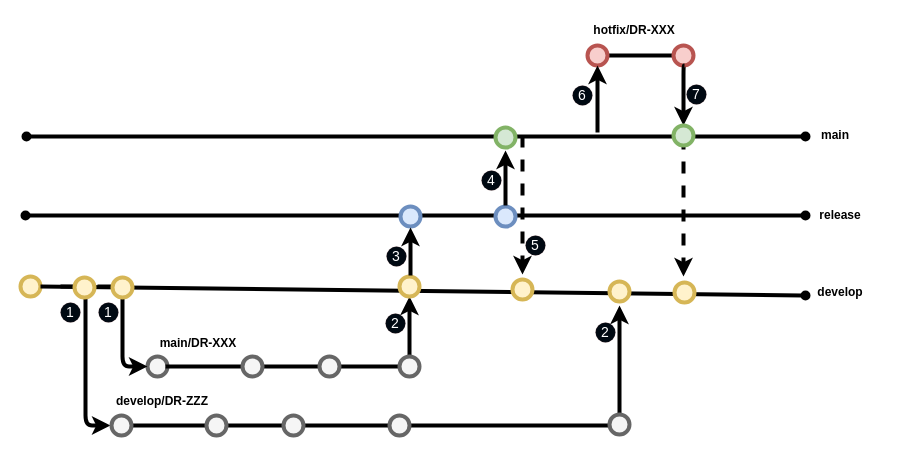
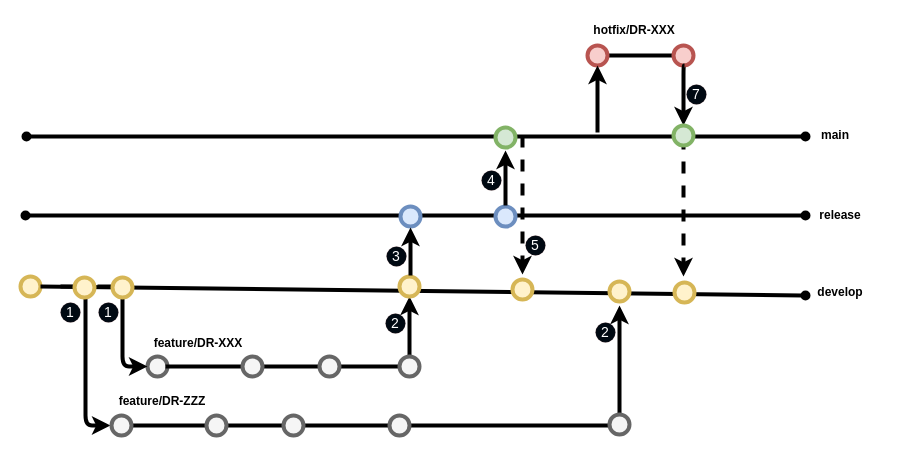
- <mxCell id="52" value="&lt;font style=&quot;font-size: 14px&quot;&gt;6&lt;/font&gt;" style="ellipse;whiteSpace=wrap;html=1;aspect=fixed;shadow=0;labelBackgroundColor=none;strokeColor=#EA6B66;strokeWidth=0;fillColor=#000912;fontColor=#FFFFFF;" vertex="1" parent="1"><mxGeometry x="572" y="85" width="20" height="20" as="geometry" /></mxCell>
- <mxCell id="20" value="main/DR-XXX" style="text;html=1;strokeColor=none;fillColor=none;align=center;verticalAlign=middle;whiteSpace=wrap;rounded=0;shadow=0;labelBackgroundColor=none;fontStyle=1" vertex="1" parent="1"><mxGeometry x="138" y="333" width="120" height="20" as="geometry" /></mxCell>
+ <mxCell id="20" value="feature/DR-XXX" style="text;html=1;strokeColor=none;fillColor=none;align=center;verticalAlign=middle;whiteSpace=wrap;rounded=0;shadow=0;labelBackgroundColor=none;fontStyle=1" vertex="1" parent="1"><mxGeometry x="138" y="333" width="120" height="20" as="geometry" /></mxCell>
- <mxCell id="21" value="develop/DR-ZZZ" style="text;html=1;strokeColor=none;fillColor=none;align=center;verticalAlign=middle;whiteSpace=wrap;rounded=0;shadow=0;labelBackgroundColor=none;fontStyle=1" vertex="1" parent="1"><mxGeometry x="102" y="391" width="120" height="20" as="geometry" /></mxCell>
+ <mxCell id="21" value="feature/DR-ZZZ" style="text;html=1;strokeColor=none;fillColor=none;align=center;verticalAlign=middle;whiteSpace=wrap;rounded=0;shadow=0;labelBackgroundColor=none;fontStyle=1" vertex="1" parent="1"><mxGeometry x="102" y="391" width="120" height="20" as="geometry" /></mxCell>
